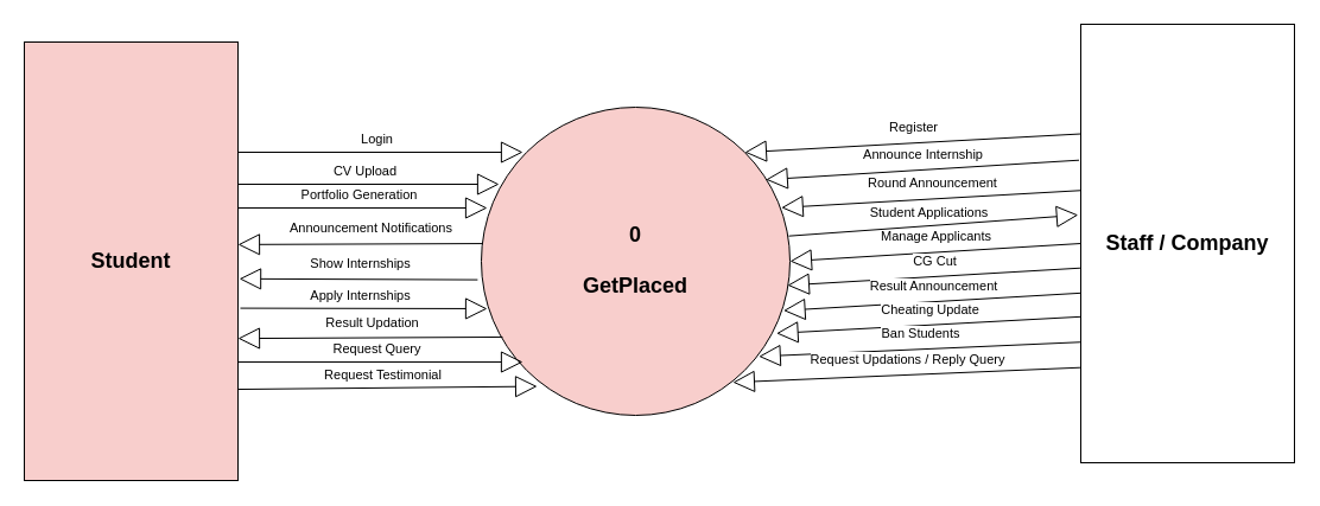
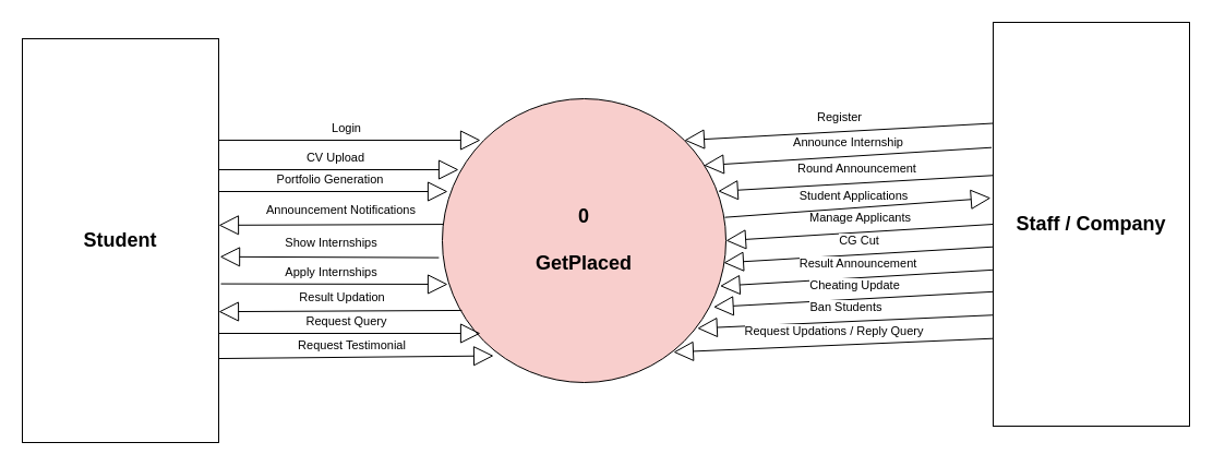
- <mxCell id="14" value="&lt;font style=&quot;font-size: 18px;&quot;&gt;&lt;b&gt;Student&lt;/b&gt;&lt;/font&gt;" style="html=1;whiteSpace=wrap;fillColor=#f8cecc;" vertex="1" parent="1"><mxGeometry x="20" y="35" width="180" height="370" as="geometry" /></mxCell>
+ <mxCell id="14" value="&lt;font style=&quot;font-size: 18px;&quot;&gt;&lt;b&gt;Student&lt;/b&gt;&lt;/font&gt;" style="html=1;whiteSpace=wrap;" vertex="1" parent="1"><mxGeometry x="20" y="35" width="180" height="370" as="geometry" /></mxCell>
